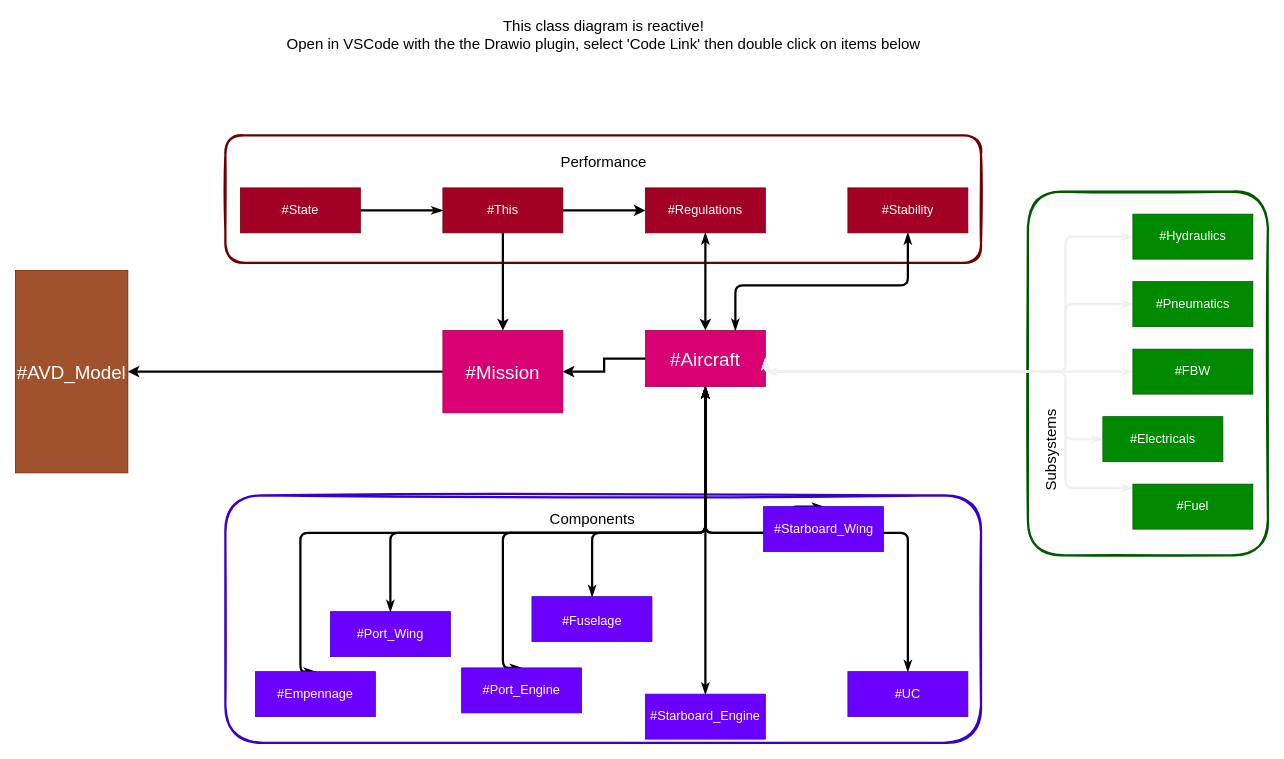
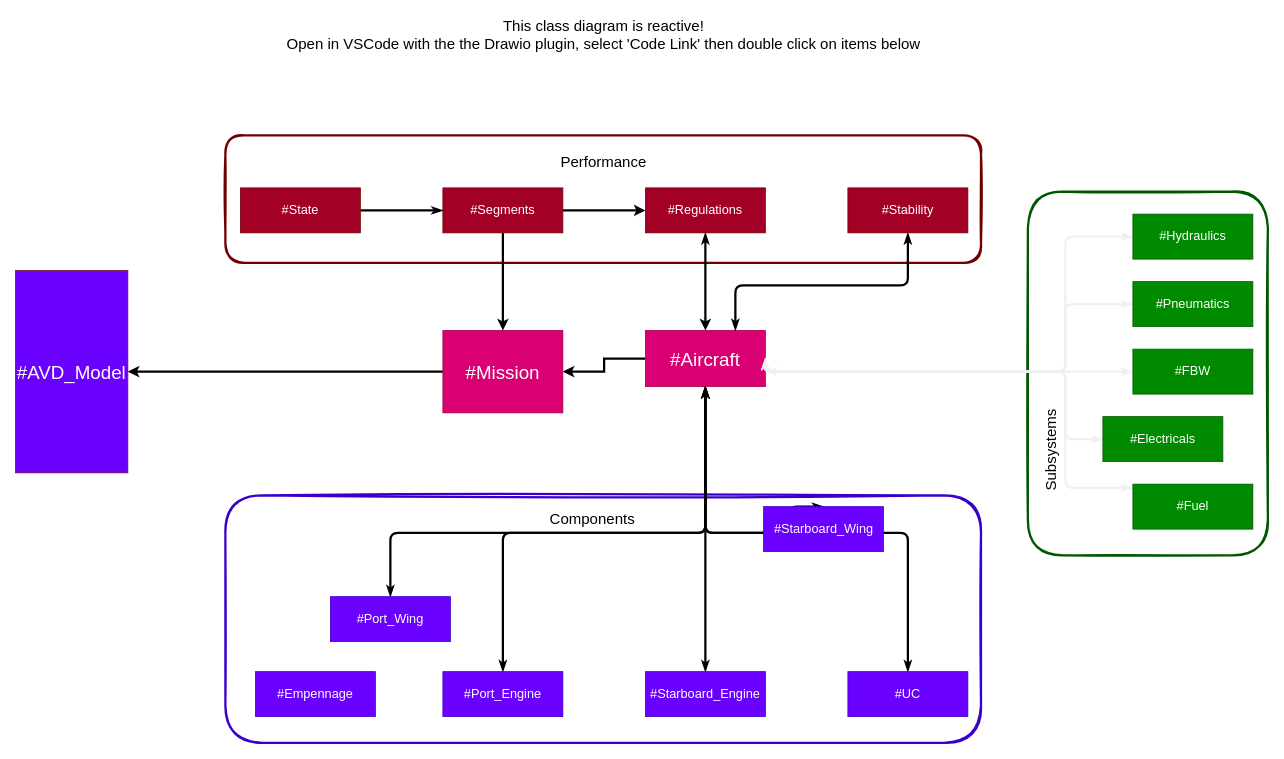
- <mxCell id="22" value="#This" style="whiteSpace=wrap;html=1;fontSize=17;fillColor=#a20025;strokeColor=#6F0000;fontColor=#ffffff;" vertex="1" parent="1"><mxGeometry x="590" y="250" width="160" height="60" as="geometry" /></mxCell>
+ <mxCell id="22" value="#Segments" style="whiteSpace=wrap;html=1;fontSize=17;fillColor=#a20025;strokeColor=#6F0000;fontColor=#ffffff;" vertex="1" parent="1"><mxGeometry x="590" y="250" width="160" height="60" as="geometry" /></mxCell>
- <mxCell id="19" value="#AVD_Model" style="whiteSpace=wrap;html=1;fontSize=25;fillColor=#a0522d;strokeColor=#6D1F00;fontColor=#ffffff;sketch=0;" parent="1" vertex="1"><mxGeometry x="20" y="360" width="150" height="270" as="geometry" /></mxCell>
+ <mxCell id="19" value="#AVD_Model" style="whiteSpace=wrap;html=1;fontSize=25;fillColor=#6a00ff;strokeColor=#6D1F00;fontColor=#ffffff;sketch=0;" parent="1" vertex="1"><mxGeometry x="20" y="360" width="150" height="270" as="geometry" /></mxCell>
- <mxCell id="6" style="edgeStyle=orthogonalEdgeStyle;rounded=1;orthogonalLoop=1;jettySize=auto;html=1;fontSize=20;startArrow=classicThin;startFill=1;endArrow=classicThin;endFill=1;strokeWidth=3;" edge="1" parent="1" source="13" target="23"><mxGeometry relative="1" as="geometry"><Array as="points"><mxPoint x="940" y="710" /><mxPoint x="789" y="710" /></Array></mxGeometry></mxCell>
- <mxCell id="11" style="edgeStyle=orthogonalEdgeStyle;rounded=1;orthogonalLoop=1;jettySize=auto;html=1;entryX=0.5;entryY=0;entryDx=0;entryDy=0;fontSize=20;startArrow=classicThin;startFill=1;endArrow=classicThin;endFill=1;strokeWidth=3;" edge="1" parent="1" source="13" target="29"><mxGeometry relative="1" as="geometry"><Array as="points"><mxPoint x="940" y="710" /><mxPoint x="400" y="710" /></Array></mxGeometry></mxCell>
- <mxCell id="23" value="&lt;font style=&quot;font-size: 17px&quot;&gt;#Fuselage&lt;/font&gt;" style="whiteSpace=wrap;html=1;fontSize=21;fillColor=#6a00ff;strokeColor=#3700CC;fontColor=#ffffff;" vertex="1" parent="1"><mxGeometry x="708.75" y="795" width="160" height="60" as="geometry" /></mxCell>
- <mxCell id="24" value="#Port_Wing" style="whiteSpace=wrap;html=1;fontSize=17;fillColor=#6a00ff;strokeColor=#3700CC;fontColor=#ffffff;" vertex="1" parent="1"><mxGeometry x="440" y="815" width="160" height="60" as="geometry" /></mxCell>
+ <mxCell id="24" value="#Port_Wing" style="whiteSpace=wrap;html=1;fontSize=17;fillColor=#6a00ff;strokeColor=#3700CC;fontColor=#ffffff;" vertex="1" parent="1"><mxGeometry x="440" y="795" width="160" height="60" as="geometry" /></mxCell>
- <mxCell id="27" value="#Port_Engine" style="whiteSpace=wrap;html=1;fontSize=17;fillColor=#6a00ff;strokeColor=#3700CC;fontColor=#ffffff;" vertex="1" parent="1"><mxGeometry x="615" y="890" width="160" height="60" as="geometry" /></mxCell>
+ <mxCell id="27" value="#Port_Engine" style="whiteSpace=wrap;html=1;fontSize=17;fillColor=#6a00ff;strokeColor=#3700CC;fontColor=#ffffff;" vertex="1" parent="1"><mxGeometry x="590" y="895" width="160" height="60" as="geometry" /></mxCell>
- <mxCell id="28" value="#Starboard_Engine" style="whiteSpace=wrap;html=1;fontSize=17;fillColor=#6a00ff;strokeColor=#3700CC;fontColor=#ffffff;" vertex="1" parent="1"><mxGeometry x="860" y="925" width="160" height="60" as="geometry" /></mxCell>
+ <mxCell id="28" value="#Starboard_Engine" style="whiteSpace=wrap;html=1;fontSize=17;fillColor=#6a00ff;strokeColor=#3700CC;fontColor=#ffffff;" vertex="1" parent="1"><mxGeometry x="860" y="895" width="160" height="60" as="geometry" /></mxCell>
